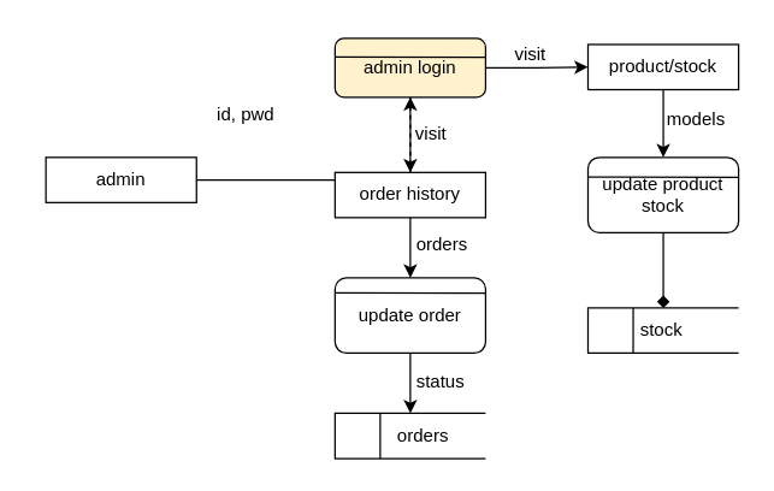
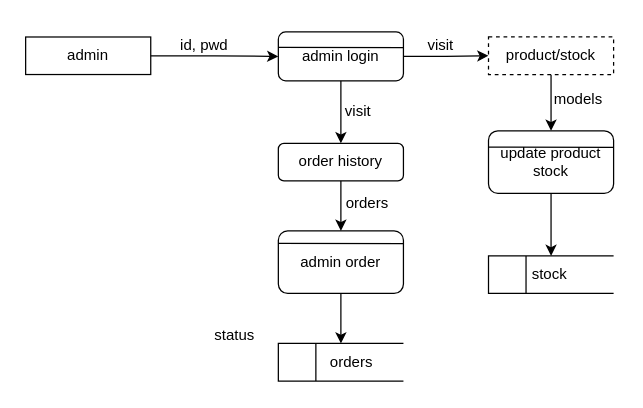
- <mxCell id="4" value="admin login" style="rounded=1;whiteSpace=wrap;html=1;fillColor=#fff2cc;" vertex="1" parent="1"><mxGeometry x="222" y="25" width="100" height="39" as="geometry" /></mxCell>
+ <mxCell id="4" value="admin login" style="rounded=1;whiteSpace=wrap;html=1;" vertex="1" parent="1"><mxGeometry x="222" y="25" width="100" height="39" as="geometry" /></mxCell>
- <mxCell id="8" value="product/stock" style="rounded=0;whiteSpace=wrap;html=1;" vertex="1" parent="1"><mxGeometry x="390" y="29" width="100" height="30" as="geometry" /></mxCell>
+ <mxCell id="8" value="product/stock" style="rounded=0;whiteSpace=wrap;html=1;dashed=1;" vertex="1" parent="1"><mxGeometry x="390" y="29" width="100" height="30" as="geometry" /></mxCell>
- <mxCell id="3" style="edgeStyle=orthogonalEdgeStyle;rounded=0;orthogonalLoop=1;jettySize=auto;html=1;exitX=0.5;exitY=1;exitDx=0;exitDy=0;dashed=1;" edge="1" parent="1" source="4" target="19"><mxGeometry relative="1" as="geometry" /></mxCell>
+ <mxCell id="3" style="edgeStyle=orthogonalEdgeStyle;rounded=0;orthogonalLoop=1;jettySize=auto;html=1;exitX=0.5;exitY=1;exitDx=0;exitDy=0;" edge="1" parent="1" source="4" target="19"><mxGeometry relative="1" as="geometry" /></mxCell>
- <mxCell id="15" value="id, pwd" style="text;strokeColor=none;align=center;fillColor=none;html=1;verticalAlign=middle;whiteSpace=wrap;rounded=0;" vertex="1" parent="1"><mxGeometry x="133" y="60.5" width="60" height="30" as="geometry" /></mxCell>
+ <mxCell id="15" value="id, pwd" style="text;strokeColor=none;align=center;fillColor=none;html=1;verticalAlign=middle;whiteSpace=wrap;rounded=0;" vertex="1" parent="1"><mxGeometry x="133" y="20.5" width="60" height="30" as="geometry" /></mxCell>
- <mxCell id="5" value="admin" style="rounded=0;whiteSpace=wrap;html=1;" vertex="1" parent="1"><mxGeometry x="30" y="104" width="100" height="30" as="geometry" /></mxCell>
+ <mxCell id="5" value="admin" style="rounded=0;whiteSpace=wrap;html=1;" vertex="1" parent="1"><mxGeometry x="20" y="29" width="100" height="30" as="geometry" /></mxCell>
- <mxCell id="19" value="order history" style="rounded=0;whiteSpace=wrap;html=1;" vertex="1" parent="1"><mxGeometry x="222" y="114" width="100" height="30" as="geometry" /></mxCell>
+ <mxCell id="19" value="order history" style="whiteSpace=wrap;html=1;rounded=1;" vertex="1" parent="1"><mxGeometry x="222" y="114" width="100" height="30" as="geometry" /></mxCell>
- <mxCell id="11" style="edgeStyle=orthogonalEdgeStyle;rounded=0;orthogonalLoop=1;jettySize=auto;html=1;exitX=0.5;exitY=1;exitDx=0;exitDy=0;endArrow=diamond;" edge="1" parent="1" source="12" target="10"><mxGeometry relative="1" as="geometry" /></mxCell>
+ <mxCell id="11" style="edgeStyle=orthogonalEdgeStyle;rounded=0;orthogonalLoop=1;jettySize=auto;html=1;exitX=0.5;exitY=1;exitDx=0;exitDy=0;" edge="1" parent="1" source="12" target="10"><mxGeometry relative="1" as="geometry" /></mxCell>
- <mxCell id="22" value="&lt;div&gt;&lt;br&gt;&lt;/div&gt;update order&lt;div&gt;&lt;br&gt;&lt;/div&gt;" style="rounded=1;whiteSpace=wrap;html=1;" vertex="1" parent="1"><mxGeometry x="222" y="184" width="100" height="50" as="geometry" /></mxCell>
+ <mxCell id="22" value="&lt;div&gt;&lt;br&gt;&lt;/div&gt;admin order&lt;div&gt;&lt;br&gt;&lt;/div&gt;" style="rounded=1;whiteSpace=wrap;html=1;" vertex="1" parent="1"><mxGeometry x="222" y="184" width="100" height="50" as="geometry" /></mxCell>
- <mxCell id="26" value="&amp;nbsp; &amp;nbsp; &amp;nbsp;status" style="text;strokeColor=none;align=center;fillColor=none;html=1;verticalAlign=middle;whiteSpace=wrap;rounded=0;" vertex="1" parent="1"><mxGeometry x="254" y="238" width="60" height="30" as="geometry" /></mxCell>
+ <mxCell id="26" value="&amp;nbsp; &amp;nbsp; &amp;nbsp;status" style="text;strokeColor=none;align=center;fillColor=none;html=1;verticalAlign=middle;whiteSpace=wrap;rounded=0;" vertex="1" parent="1"><mxGeometry x="149" y="253" width="60" height="30" as="geometry" /></mxCell>
